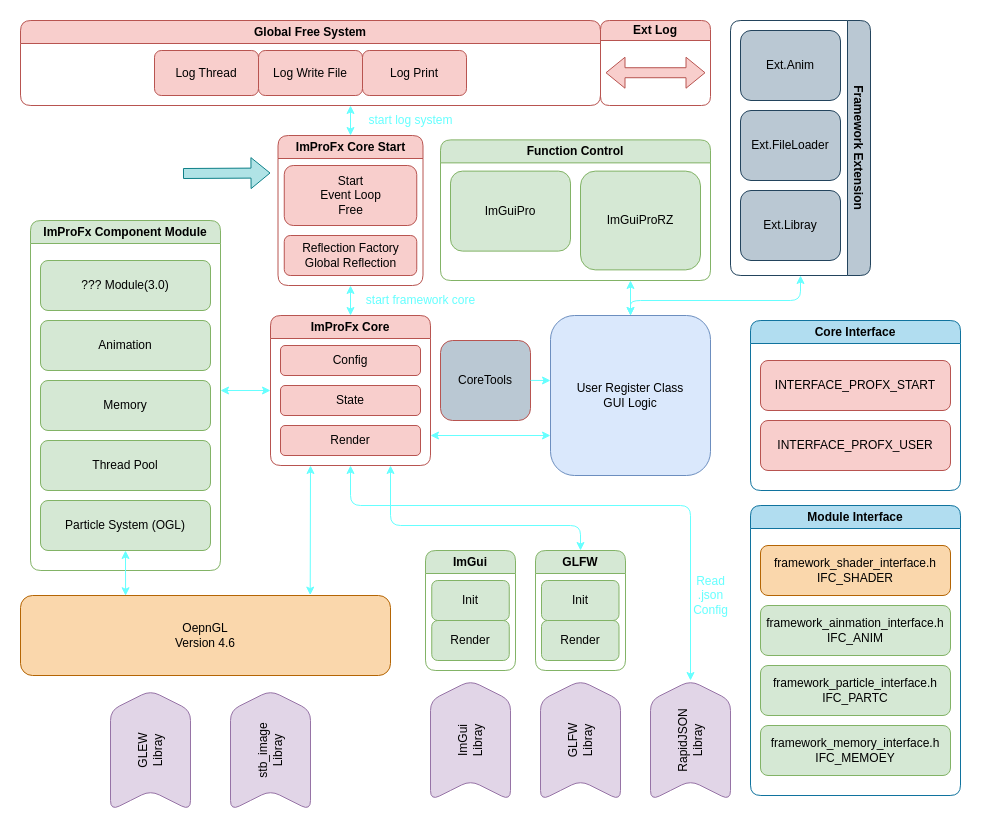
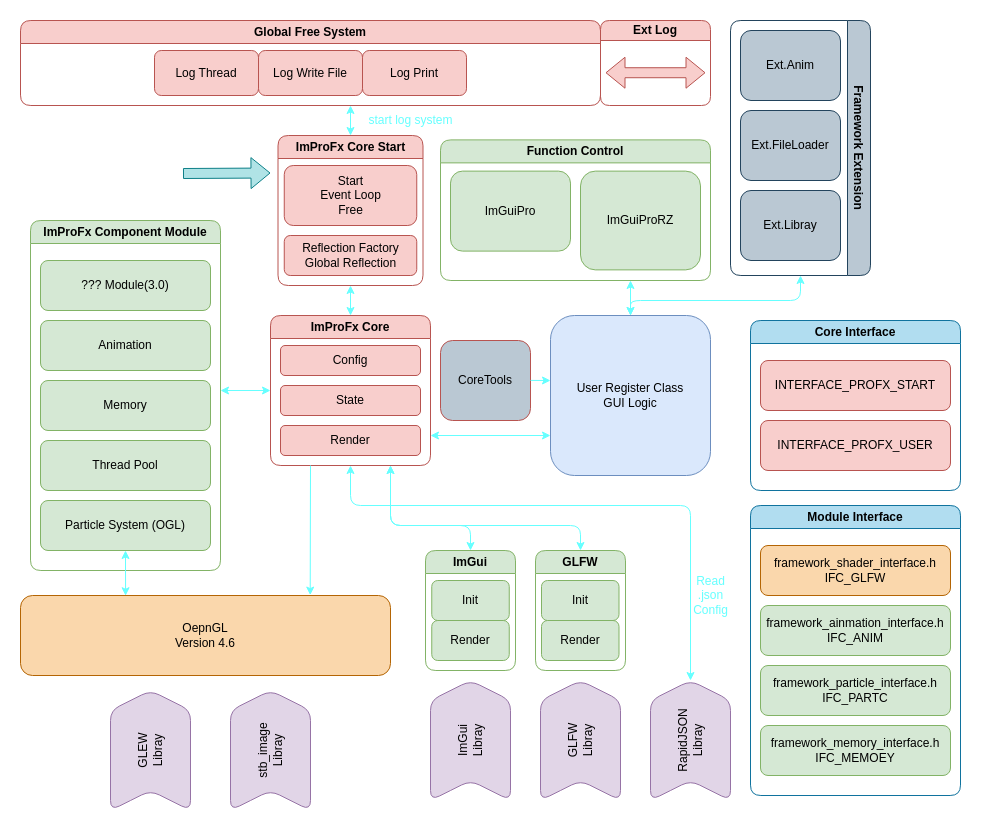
- <mxCell id="43" value="&lt;font color=&quot;#66ffff&quot;&gt;start framework core&lt;/font&gt;" style="text;html=1;align=center;verticalAlign=middle;resizable=0;points=[];autosize=1;strokeColor=none;fillColor=none;rounded=1;" parent="1" vertex="1"><mxGeometry x="355" y="285" width="130" height="30" as="geometry" /></mxCell>
- <mxCell id="12" value="" style="endArrow=classic;startArrow=classic;html=1;rounded=1;exitX=0.783;exitY=-0.005;exitDx=0;exitDy=0;entryX=0.25;entryY=1;entryDx=0;entryDy=0;exitPerimeter=0;strokeColor=#66FFFF;" parent="1" source="27" target="2" edge="1"><mxGeometry width="50" height="50" relative="1" as="geometry"><mxPoint x="310" y="495" as="sourcePoint" /><mxPoint x="298" y="455" as="targetPoint" /></mxGeometry></mxCell>
+ <mxCell id="12" value="" style="endArrow=none;startArrow=classic;html=1;rounded=1;exitX=0.783;exitY=-0.005;exitDx=0;exitDy=0;entryX=0.25;entryY=1;entryDx=0;entryDy=0;exitPerimeter=0;strokeColor=#66FFFF;" parent="1" source="27" target="2" edge="1"><mxGeometry width="50" height="50" relative="1" as="geometry"><mxPoint x="310" y="495" as="sourcePoint" /><mxPoint x="298" y="455" as="targetPoint" /></mxGeometry></mxCell>
+ <mxCell id="30" value="" style="endArrow=classic;startArrow=classic;html=1;rounded=1;exitX=0.5;exitY=0;exitDx=0;exitDy=0;entryX=0.75;entryY=1;entryDx=0;entryDy=0;strokeColor=#66FFFF;" parent="1" source="6" target="2" edge="1"><mxGeometry width="50" height="50" relative="1" as="geometry"><mxPoint x="380" y="535" as="sourcePoint" /><mxPoint x="350" y="455" as="targetPoint" /><Array as="points"><mxPoint x="470" y="525" /><mxPoint x="390" y="525" /></Array></mxGeometry></mxCell>
- <mxCell id="45" value="framework_shader_interface.h&lt;br&gt;IFC_SHADER" style="rounded=1;whiteSpace=wrap;html=1;fillColor=#fad7ac;strokeColor=#b46504;" parent="44" vertex="1"><mxGeometry x="10" y="40" width="190" height="50" as="geometry" /></mxCell>
+ <mxCell id="45" value="framework_shader_interface.h&lt;br&gt;IFC_GLFW" style="rounded=1;whiteSpace=wrap;html=1;fillColor=#fad7ac;strokeColor=#b46504;" parent="44" vertex="1"><mxGeometry x="10" y="40" width="190" height="50" as="geometry" /></mxCell>
